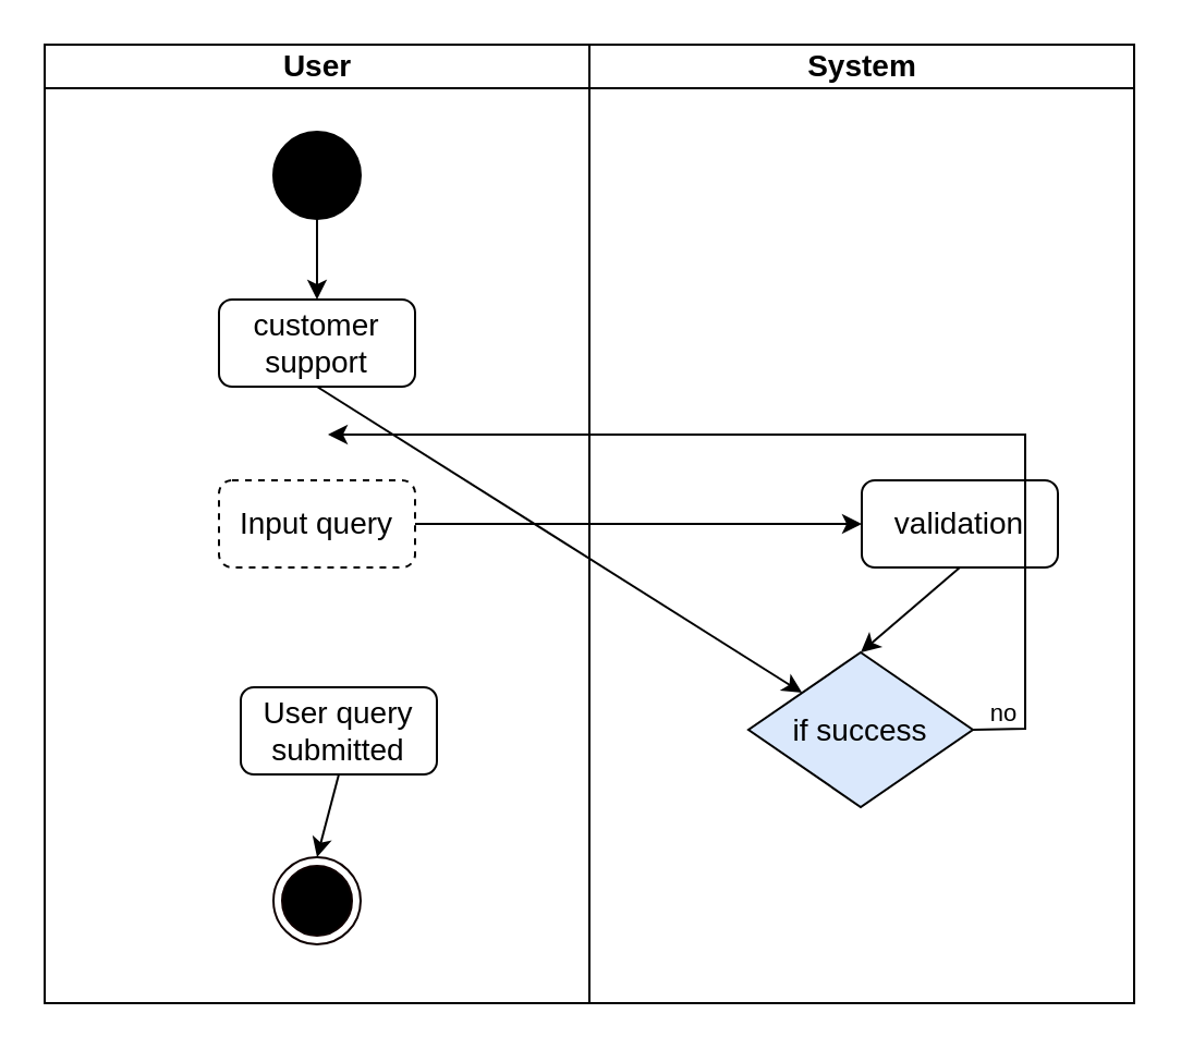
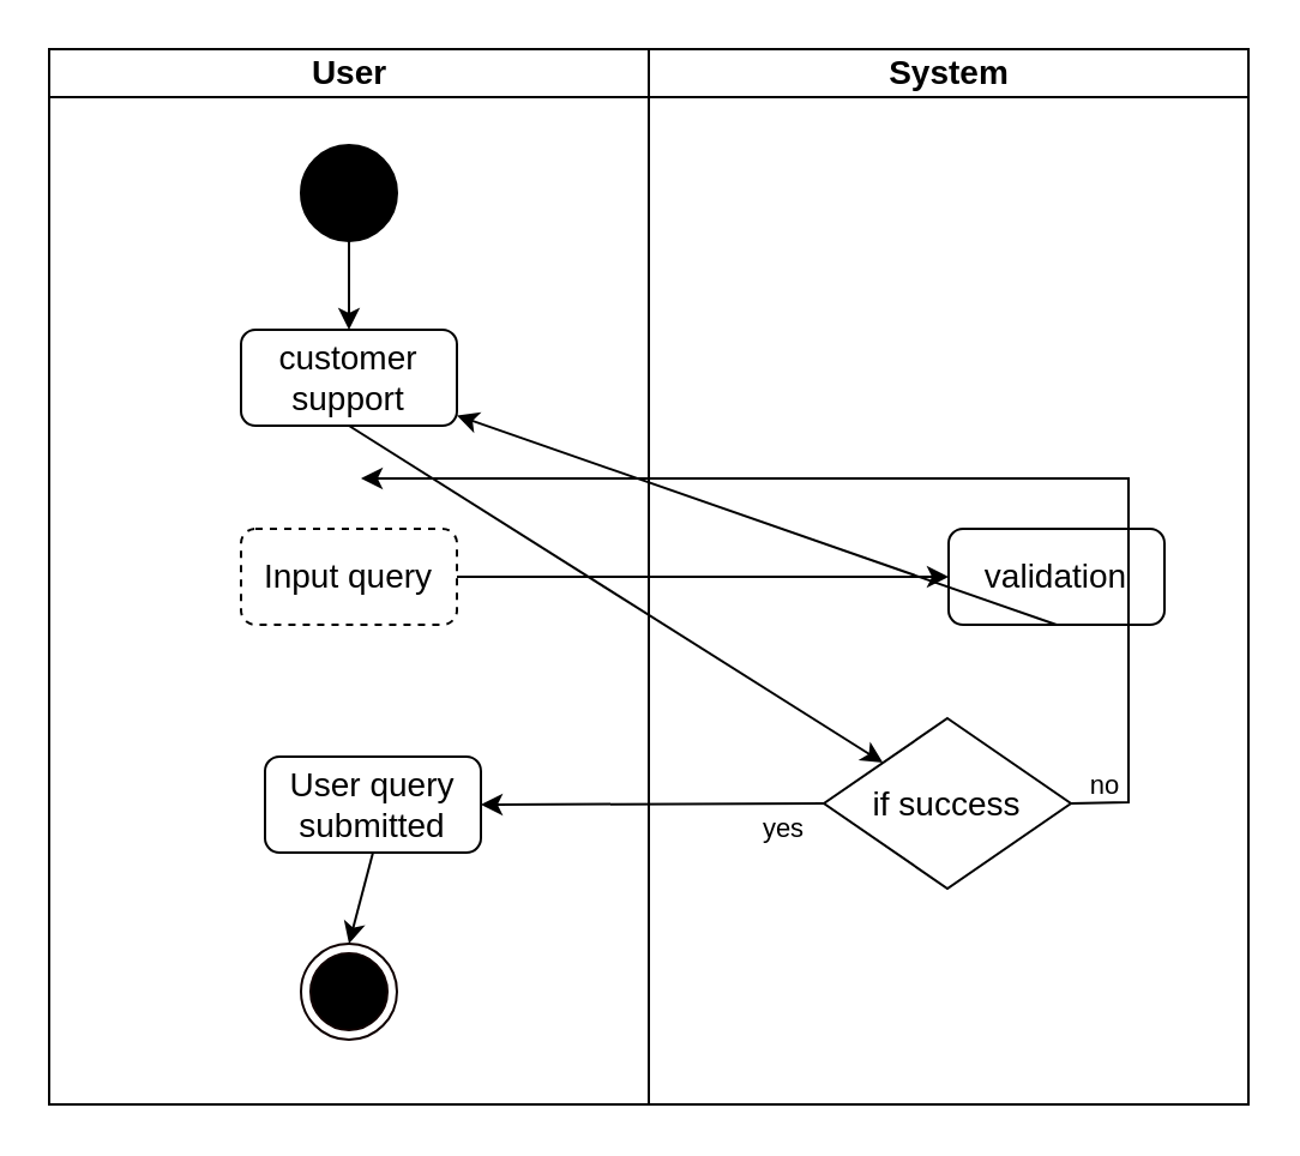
- <mxCell id="16" value="" style="endArrow=classic;html=1;rounded=0;exitX=0.5;exitY=1;exitDx=0;exitDy=0;entryX=0.5;entryY=0;entryDx=0;entryDy=0;" parent="13" source="15" target="14" edge="1"><mxGeometry x="-0.5" y="10" width="50" height="50" relative="1" as="geometry"><mxPoint x="-70" y="230" as="sourcePoint" /><mxPoint x="90" y="230" as="targetPoint" /><mxPoint as="offset" /></mxGeometry></mxCell>
+ <mxCell id="16" value="" style="endArrow=classic;html=1;rounded=0;exitX=0.5;exitY=1;exitDx=0;exitDy=0;" parent="13" source="15" target="5" edge="1"><mxGeometry x="-0.5" y="10" width="50" height="50" relative="1" as="geometry"><mxPoint x="-70" y="230" as="sourcePoint" /><mxPoint x="90" y="230" as="targetPoint" /><mxPoint as="offset" /></mxGeometry></mxCell>
+ <mxCell id="12" value="yes" style="endArrow=classic;html=1;rounded=0;exitX=0;exitY=0.5;exitDx=0;exitDy=0;entryX=1;entryY=0.5;entryDx=0;entryDy=0;" parent="2" source="14" target="9" edge="1"><mxGeometry x="-0.783" y="10" width="50" height="50" relative="1" as="geometry"><mxPoint x="323" y="418.5" as="sourcePoint" /><mxPoint x="385" y="503" as="targetPoint" /><mxPoint x="-1" as="offset" /></mxGeometry></mxCell>
- <mxCell id="14" value="&lt;font style=&quot;font-size: 14px;&quot;&gt;if success&lt;/font&gt;" style="rhombus;whiteSpace=wrap;html=1;fillColor=#dae8fc;" parent="13" vertex="1"><mxGeometry x="73" y="279" width="103" height="71" as="geometry" /></mxCell>
+ <mxCell id="14" value="&lt;font style=&quot;font-size: 14px;&quot;&gt;if success&lt;/font&gt;" style="rhombus;whiteSpace=wrap;html=1;" parent="13" vertex="1"><mxGeometry x="73" y="279" width="103" height="71" as="geometry" /></mxCell>
